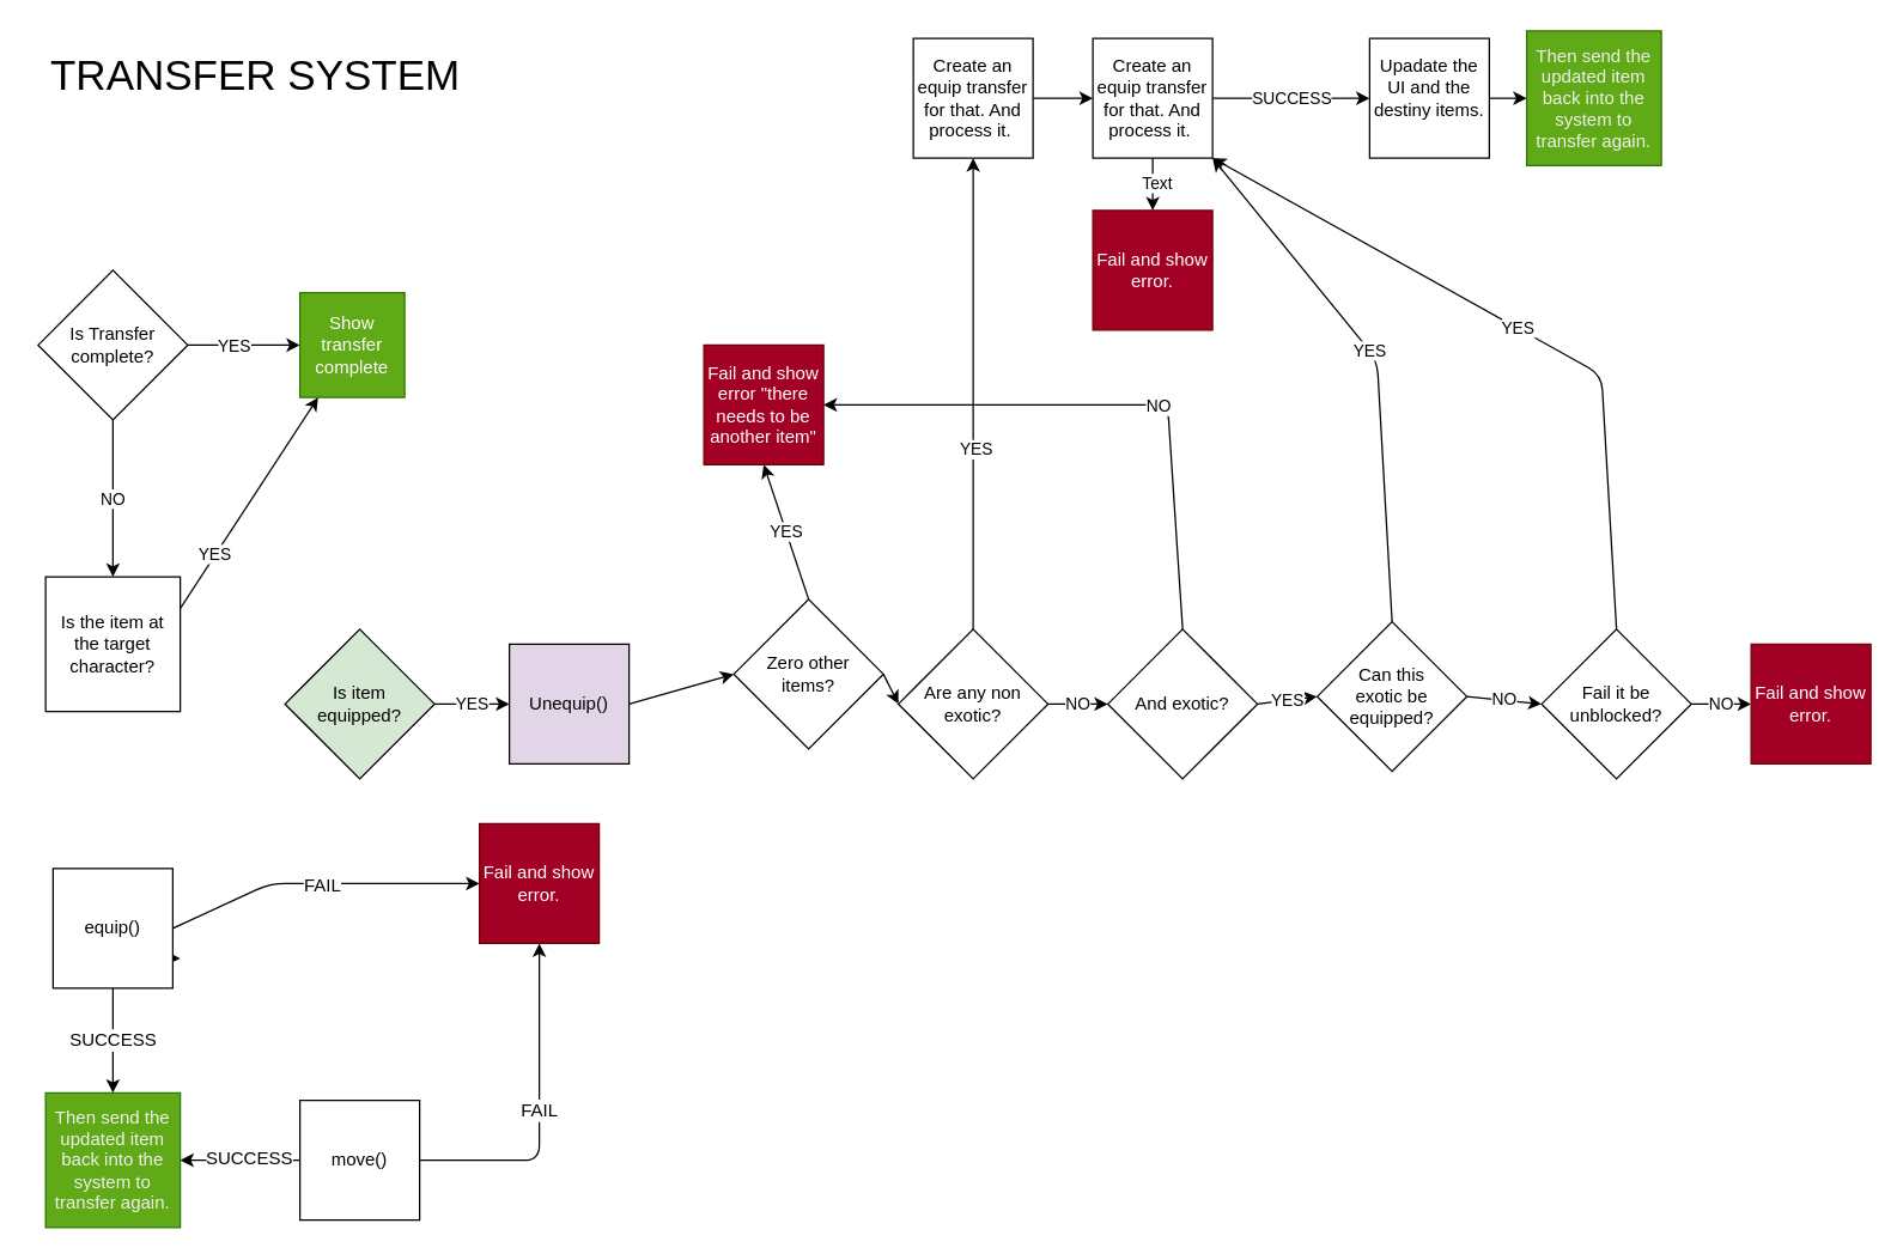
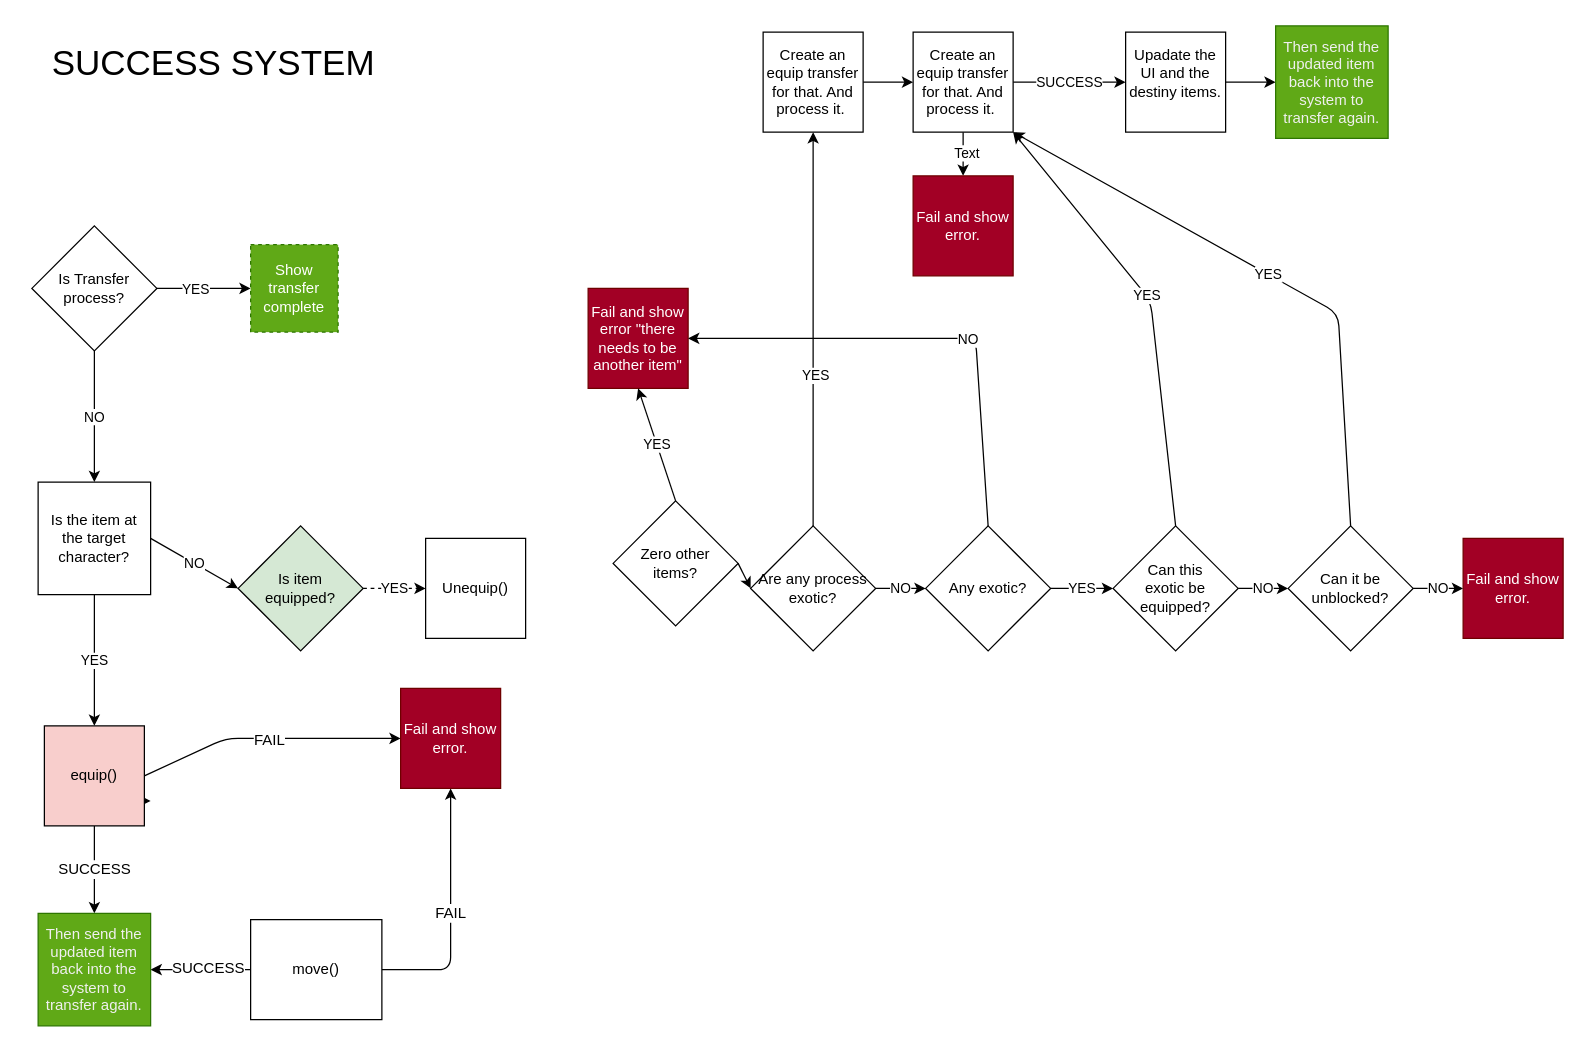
- <mxCell id="48" value="TRANSFER SYSTEM" style="text;html=1;align=center;verticalAlign=middle;resizable=0;points=[];autosize=1;strokeColor=none;fillColor=none;fontSize=28;" vertex="1" parent="1"><mxGeometry x="20" y="25" width="300" height="50" as="geometry" /></mxCell>
+ <mxCell id="48" value="SUCCESS SYSTEM" style="text;html=1;align=center;verticalAlign=middle;resizable=0;points=[];autosize=1;strokeColor=none;fillColor=none;fontSize=28;" vertex="1" parent="1"><mxGeometry x="20" y="25" width="300" height="50" as="geometry" /></mxCell>
- <mxCell id="27" value="Upadate the UI and the destiny items.&lt;br&gt;&lt;br&gt;" style="whiteSpace=wrap;html=1;aspect=fixed;" vertex="1" parent="1"><mxGeometry x="915" y="25" width="80" height="80" as="geometry" /></mxCell>
+ <mxCell id="27" value="Upadate the UI and the destiny items.&lt;br&gt;&lt;br&gt;" style="whiteSpace=wrap;html=1;aspect=fixed;" vertex="1" parent="1"><mxGeometry x="900" y="25" width="80" height="80" as="geometry" /></mxCell>
- <mxCell id="5" value="Is Transfer complete?" style="rhombus;whiteSpace=wrap;html=1;" vertex="1" parent="1"><mxGeometry x="25" y="180" width="100" height="100" as="geometry" /></mxCell>
+ <mxCell id="5" value="Is Transfer process?" style="rhombus;whiteSpace=wrap;html=1;" vertex="1" parent="1"><mxGeometry x="25" y="180" width="100" height="100" as="geometry" /></mxCell>
- <mxCell id="6" value="Show transfer complete" style="whiteSpace=wrap;html=1;aspect=fixed;fillColor=#60a917;fontColor=#ffffff;strokeColor=#2D7600;" vertex="1" parent="1"><mxGeometry x="200" y="195" width="70" height="70" as="geometry" /></mxCell>
+ <mxCell id="6" value="Show transfer complete" style="whiteSpace=wrap;html=1;aspect=fixed;fillColor=#60a917;fontColor=#ffffff;strokeColor=#2D7600;dashed=1;" vertex="1" parent="1"><mxGeometry x="200" y="195" width="70" height="70" as="geometry" /></mxCell>
- <mxCell id="41" value="YES" style="edgeStyle=none;html=1;exitX=0.5;exitY=1;exitDx=0;exitDy=0;" edge="1" parent="1" source="42" target="6"><mxGeometry relative="1" as="geometry" /></mxCell>
+ <mxCell id="41" value="YES" style="edgeStyle=none;html=1;exitX=0.5;exitY=1;exitDx=0;exitDy=0;" edge="1" parent="1" source="42" target="47"><mxGeometry relative="1" as="geometry" /></mxCell>
+ <mxCell id="40" value="NO" style="edgeStyle=none;html=1;exitX=1;exitY=0.5;exitDx=0;exitDy=0;entryX=0;entryY=0.5;entryDx=0;entryDy=0;" edge="1" parent="1" source="42" target="8"><mxGeometry relative="1" as="geometry" /></mxCell>
- <mxCell id="9" style="edgeStyle=none;html=1;exitX=1;exitY=0.5;exitDx=0;exitDy=0;entryX=0;entryY=0.5;entryDx=0;entryDy=0;" edge="1" parent="1" source="10" target="14"><mxGeometry relative="1" as="geometry" /></mxCell>
- <mxCell id="35" value="Can this &lt;br&gt;exotic be equipped?" style="rhombus;whiteSpace=wrap;html=1;" vertex="1" parent="1"><mxGeometry x="880" y="415" width="100" height="100" as="geometry" /></mxCell>
+ <mxCell id="35" value="Can this &lt;br&gt;exotic be equipped?" style="rhombus;whiteSpace=wrap;html=1;" vertex="1" parent="1"><mxGeometry x="890" y="420" width="100" height="100" as="geometry" /></mxCell>
- <mxCell id="7" value="YES" style="edgeStyle=none;html=1;exitX=1;exitY=0.5;exitDx=0;exitDy=0;entryX=0;entryY=0.5;entryDx=0;entryDy=0;" edge="1" parent="1" source="8" target="10"><mxGeometry relative="1" as="geometry" /></mxCell>
+ <mxCell id="7" value="YES" style="edgeStyle=none;html=1;exitX=1;exitY=0.5;exitDx=0;exitDy=0;entryX=0;entryY=0.5;entryDx=0;entryDy=0;dashed=1;" edge="1" parent="1" source="8" target="10"><mxGeometry relative="1" as="geometry" /></mxCell>
- <mxCell id="10" value="Unequip()" style="whiteSpace=wrap;html=1;aspect=fixed;fillColor=#e1d5e7;" vertex="1" parent="1"><mxGeometry x="340" y="430" width="80" height="80" as="geometry" /></mxCell>
+ <mxCell id="10" value="Unequip()" style="whiteSpace=wrap;html=1;aspect=fixed;" vertex="1" parent="1"><mxGeometry x="340" y="430" width="80" height="80" as="geometry" /></mxCell>
- <mxCell id="18" value="Are any non exotic?" style="rhombus;whiteSpace=wrap;html=1;" vertex="1" parent="1"><mxGeometry x="600" y="420" width="100" height="100" as="geometry" /></mxCell>
+ <mxCell id="18" value="Are any process exotic?" style="rhombus;whiteSpace=wrap;html=1;" vertex="1" parent="1"><mxGeometry x="600" y="420" width="100" height="100" as="geometry" /></mxCell>
- <mxCell id="32" value="And exotic?" style="rhombus;whiteSpace=wrap;html=1;" vertex="1" parent="1"><mxGeometry x="740" y="420" width="100" height="100" as="geometry" /></mxCell>
+ <mxCell id="32" value="Any exotic?" style="rhombus;whiteSpace=wrap;html=1;" vertex="1" parent="1"><mxGeometry x="740" y="420" width="100" height="100" as="geometry" /></mxCell>
- <mxCell id="38" value="Fail it be unblocked?" style="rhombus;whiteSpace=wrap;html=1;" vertex="1" parent="1"><mxGeometry x="1030" y="420" width="100" height="100" as="geometry" /></mxCell>
+ <mxCell id="38" value="Can it be unblocked?" style="rhombus;whiteSpace=wrap;html=1;" vertex="1" parent="1"><mxGeometry x="1030" y="420" width="100" height="100" as="geometry" /></mxCell>
- <mxCell id="47" value="equip()" style="whiteSpace=wrap;html=1;aspect=fixed;" vertex="1" parent="1"><mxGeometry x="35" y="580" width="80" height="80" as="geometry" /></mxCell>
+ <mxCell id="47" value="equip()" style="whiteSpace=wrap;html=1;aspect=fixed;fillColor=#f8cecc;" vertex="1" parent="1"><mxGeometry x="35" y="580" width="80" height="80" as="geometry" /></mxCell>
- <mxCell id="52" value="move()" style="whiteSpace=wrap;html=1;aspect=fixed;" vertex="1" parent="1"><mxGeometry x="200" y="735" width="80" height="80" as="geometry" /></mxCell>
+ <mxCell id="52" value="move()" style="whiteSpace=wrap;html=1;aspect=fixed;" vertex="1" parent="1"><mxGeometry x="200" y="735" width="105" height="80" as="geometry" /></mxCell>
